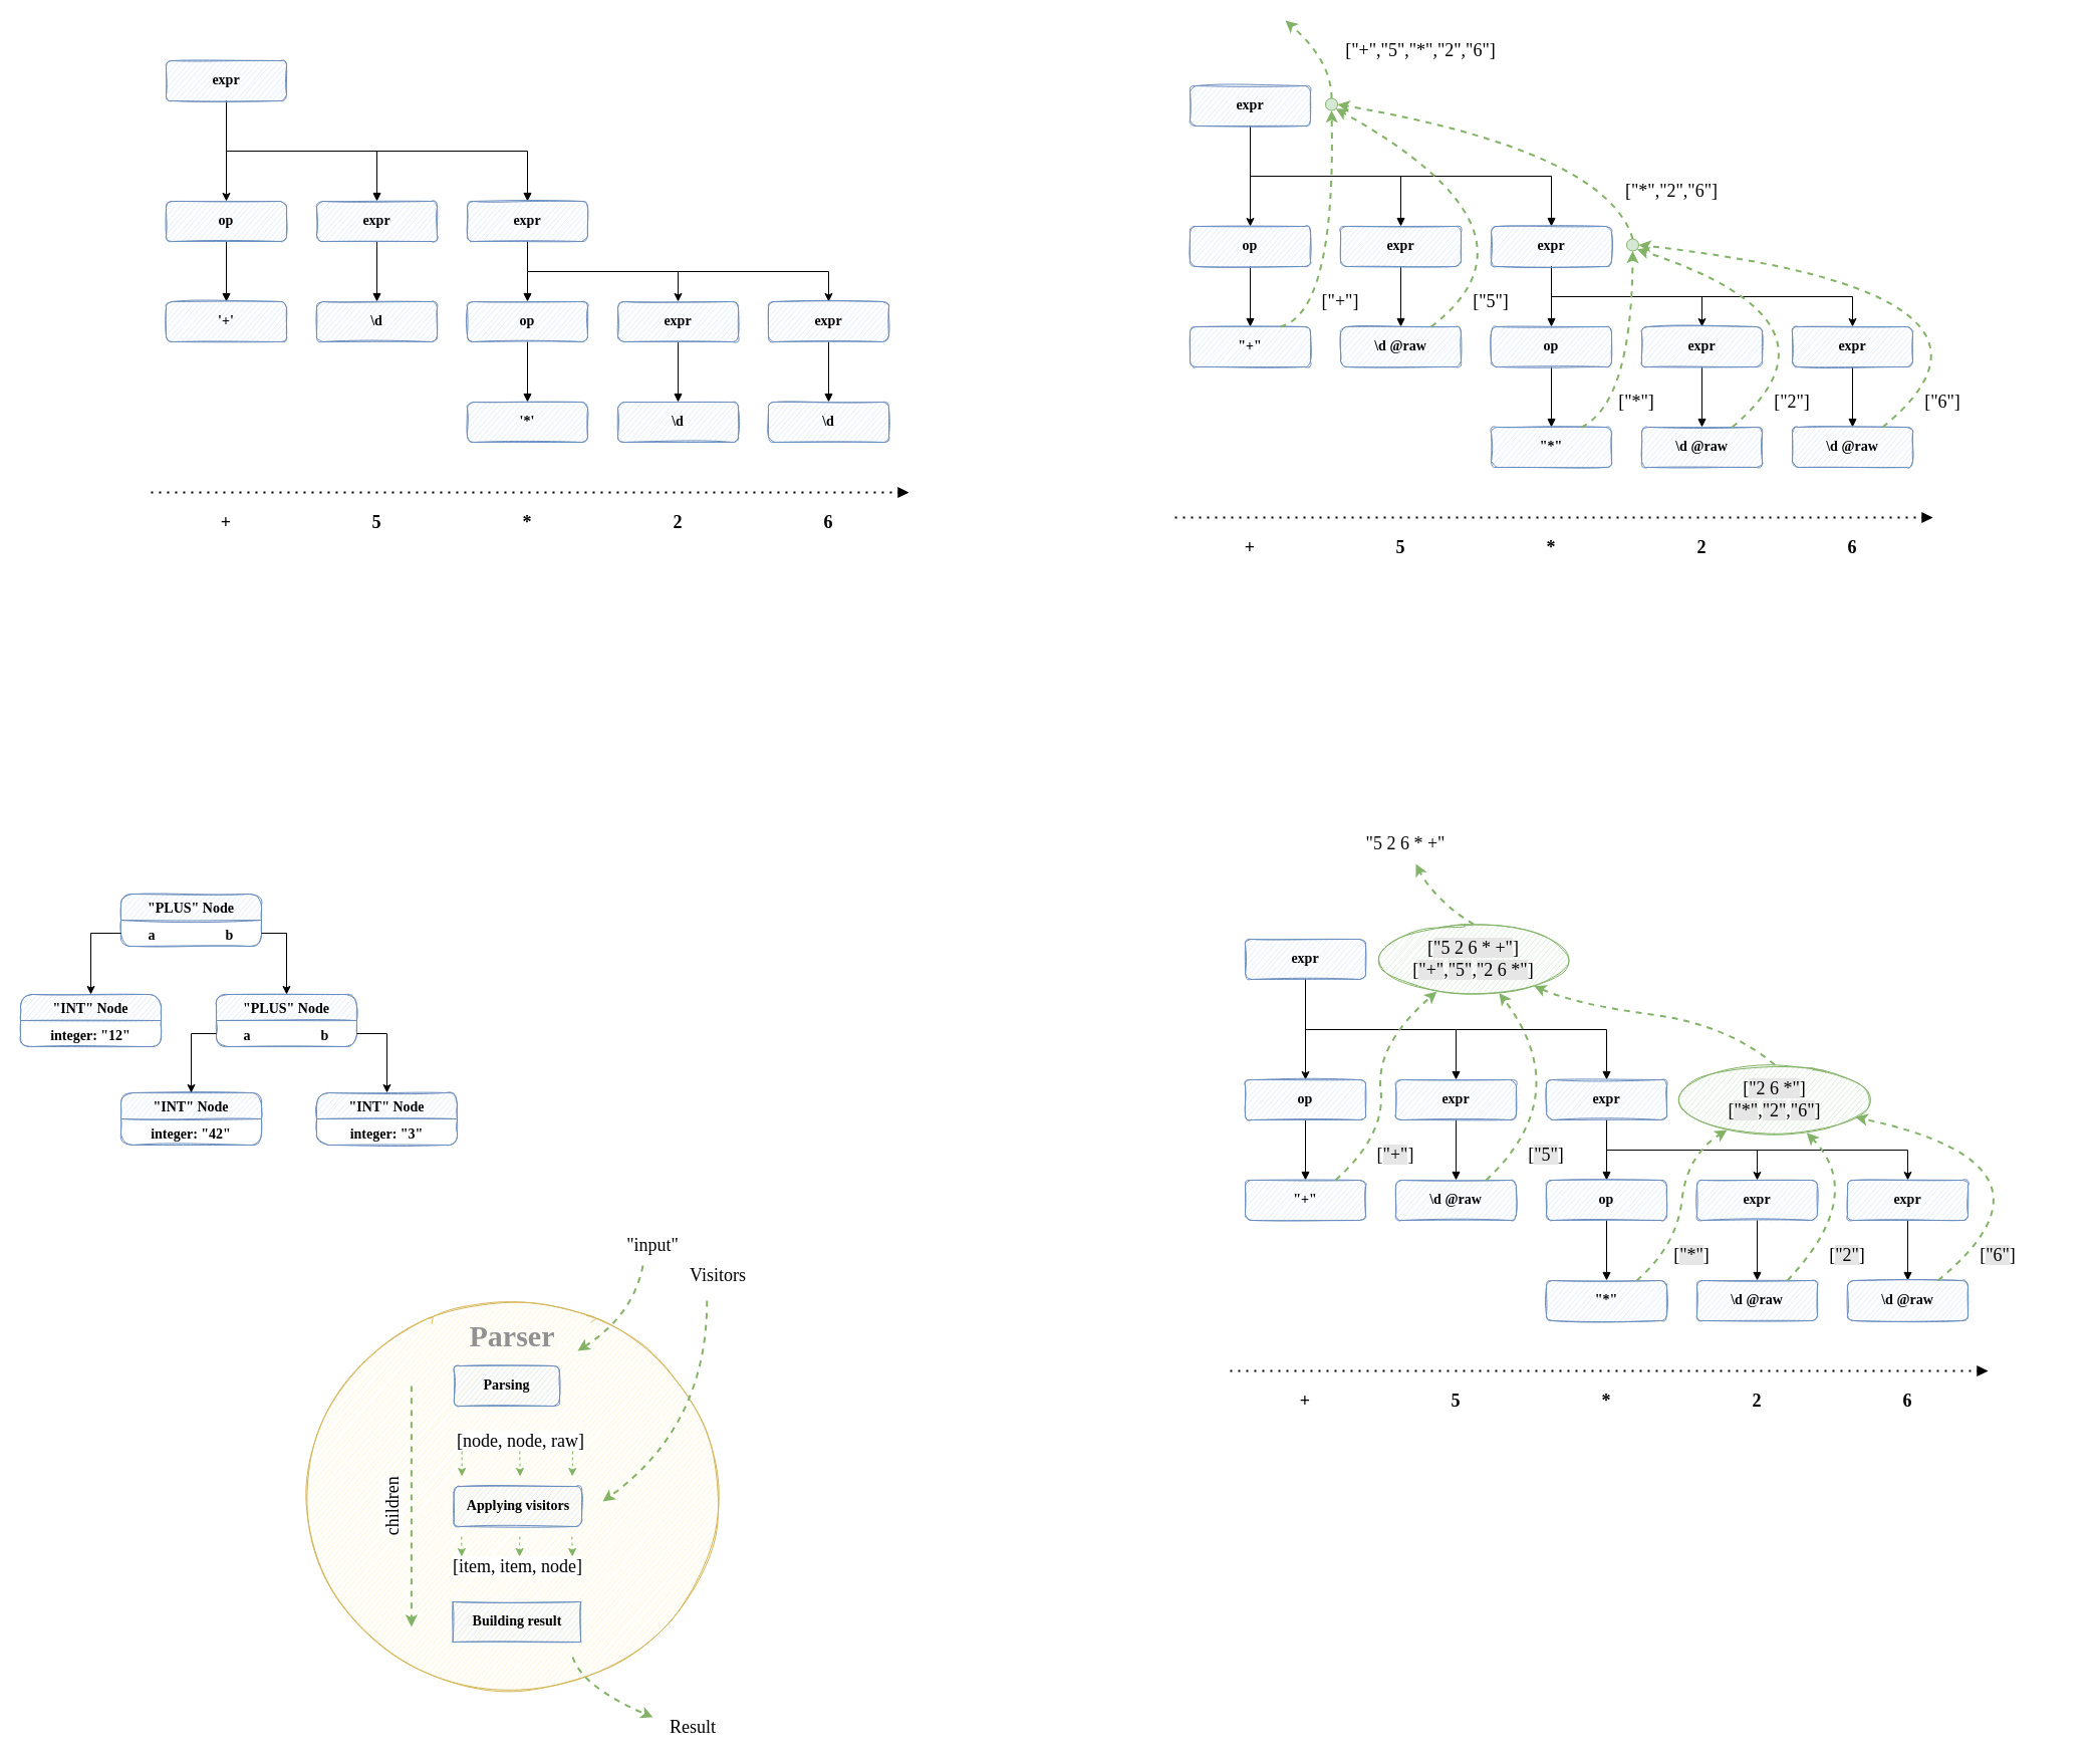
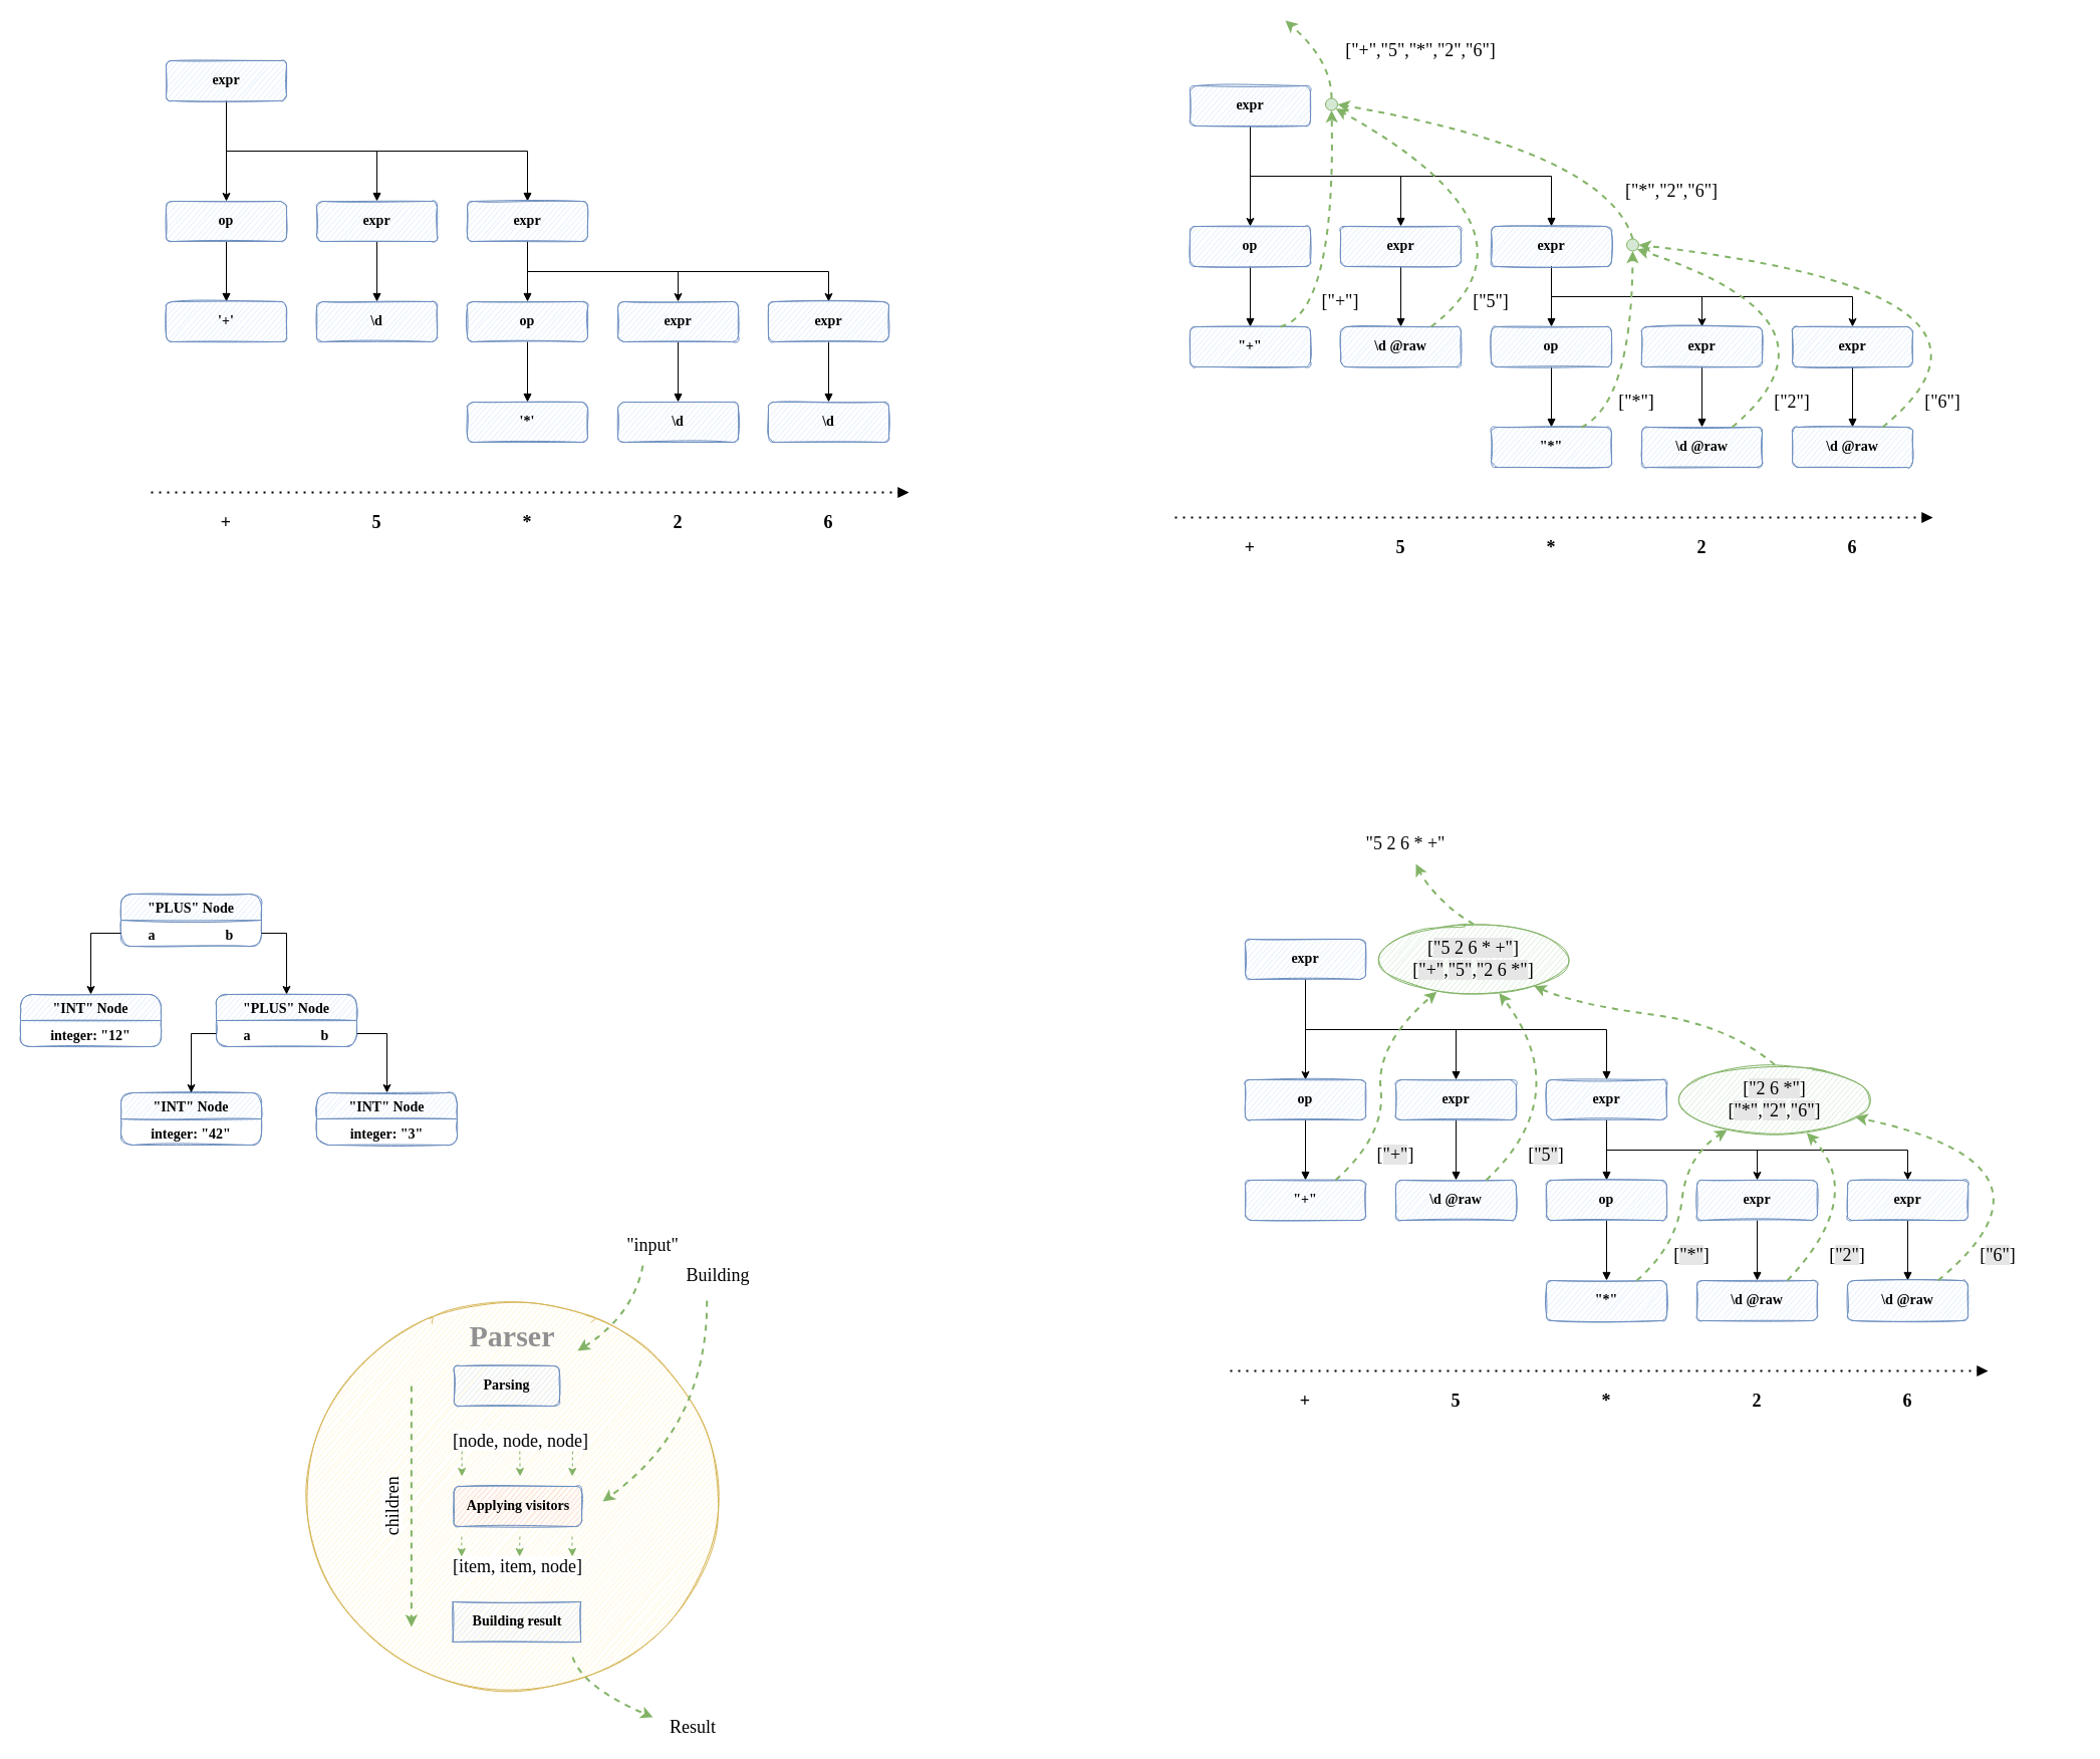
- <mxCell id="154" value="&lt;span style=&quot;font-family: &amp;#34;ubuntu mono&amp;#34; ; font-size: 18px ; background-color: rgb(255 , 255 , 255)&quot;&gt;Visitors&lt;/span&gt;" style="text;html=1;strokeColor=none;fillColor=none;align=center;verticalAlign=middle;whiteSpace=wrap;rounded=0;sketch=1;" vertex="1" parent="1"><mxGeometry x="655" y="1260" width="120" height="20" as="geometry" /></mxCell>
+ <mxCell id="154" value="&lt;span style=&quot;font-family: &amp;#34;ubuntu mono&amp;#34; ; font-size: 18px ; background-color: rgb(255 , 255 , 255)&quot;&gt;Building&lt;/span&gt;" style="text;html=1;strokeColor=none;fillColor=none;align=center;verticalAlign=middle;whiteSpace=wrap;rounded=0;sketch=1;" vertex="1" parent="1"><mxGeometry x="655" y="1260" width="120" height="20" as="geometry" /></mxCell>
- <mxCell id="144" value="&lt;font face=&quot;ubuntu mono&quot;&gt;&lt;span style=&quot;font-size: 18px ; background-color: rgb(255 , 255 , 255)&quot;&gt;[node, node, raw]&lt;/span&gt;&lt;/font&gt;" style="text;html=1;strokeColor=none;fillColor=none;align=center;verticalAlign=middle;whiteSpace=wrap;rounded=0;sketch=1;" parent="1" vertex="1"><mxGeometry x="425.63" y="1425" width="185" height="20" as="geometry" /></mxCell>
+ <mxCell id="144" value="&lt;font face=&quot;ubuntu mono&quot;&gt;&lt;span style=&quot;font-size: 18px ; background-color: rgb(255 , 255 , 255)&quot;&gt;[node, node, node]&lt;/span&gt;&lt;/font&gt;" style="text;html=1;strokeColor=none;fillColor=none;align=center;verticalAlign=middle;whiteSpace=wrap;rounded=0;sketch=1;" parent="1" vertex="1"><mxGeometry x="425.63" y="1425" width="185" height="20" as="geometry" /></mxCell>
- <mxCell id="137" value="Applying visitors" style="rounded=1;whiteSpace=wrap;html=1;fontSize=14;glass=0;strokeWidth=1;shadow=0;fontFamily=Ubuntu;labelBackgroundColor=none;sketch=1;fillColor=#dae8fc;strokeColor=#6c8ebf;fontSource=https%3A%2F%2Ffonts.googleapis.com%2Fcss%3Ffamily%3DUbuntu;fontStyle=1" parent="1" vertex="1"><mxGeometry x="451.63" y="1480" width="127.5" height="40" as="geometry" /></mxCell>
+ <mxCell id="137" value="Applying visitors" style="rounded=1;whiteSpace=wrap;html=1;fontSize=14;glass=0;strokeWidth=1;shadow=0;fontFamily=Ubuntu;labelBackgroundColor=none;sketch=1;fillColor=#f8cecc;strokeColor=#6c8ebf;fontSource=https%3A%2F%2Ffonts.googleapis.com%2Fcss%3Ffamily%3DUbuntu;fontStyle=1;" parent="1" vertex="1"><mxGeometry x="451.63" y="1480" width="127.5" height="40" as="geometry" /></mxCell>
